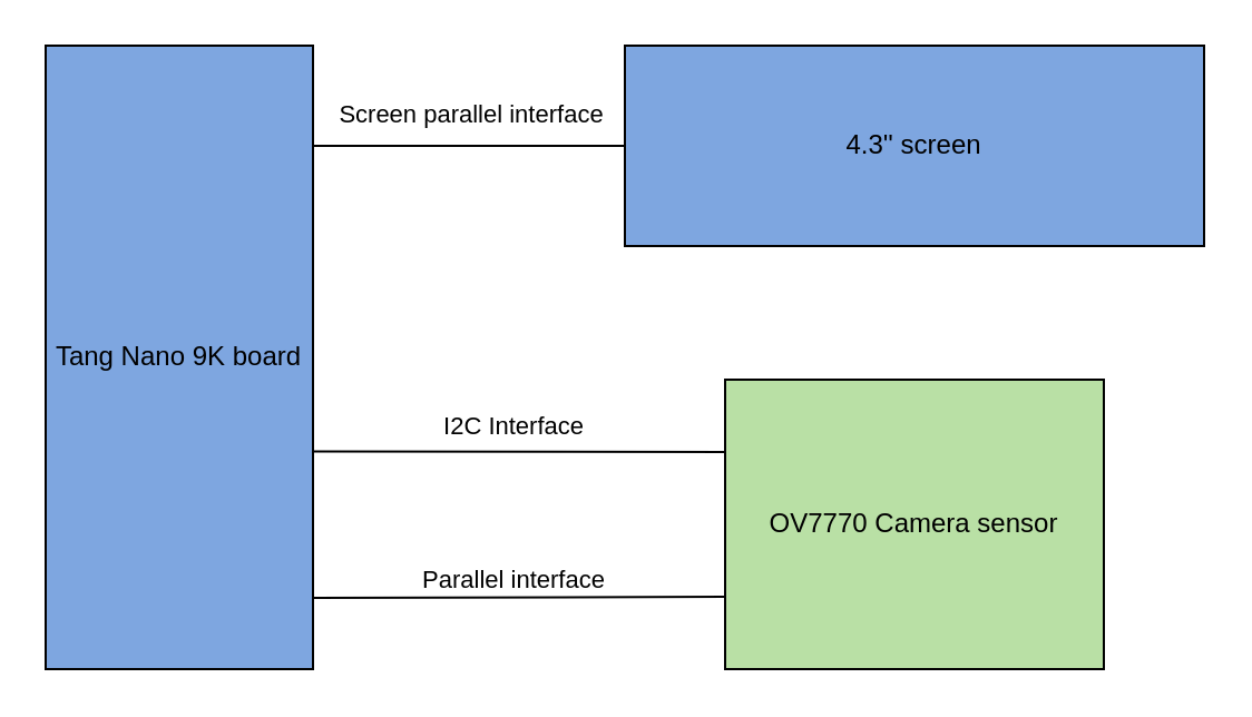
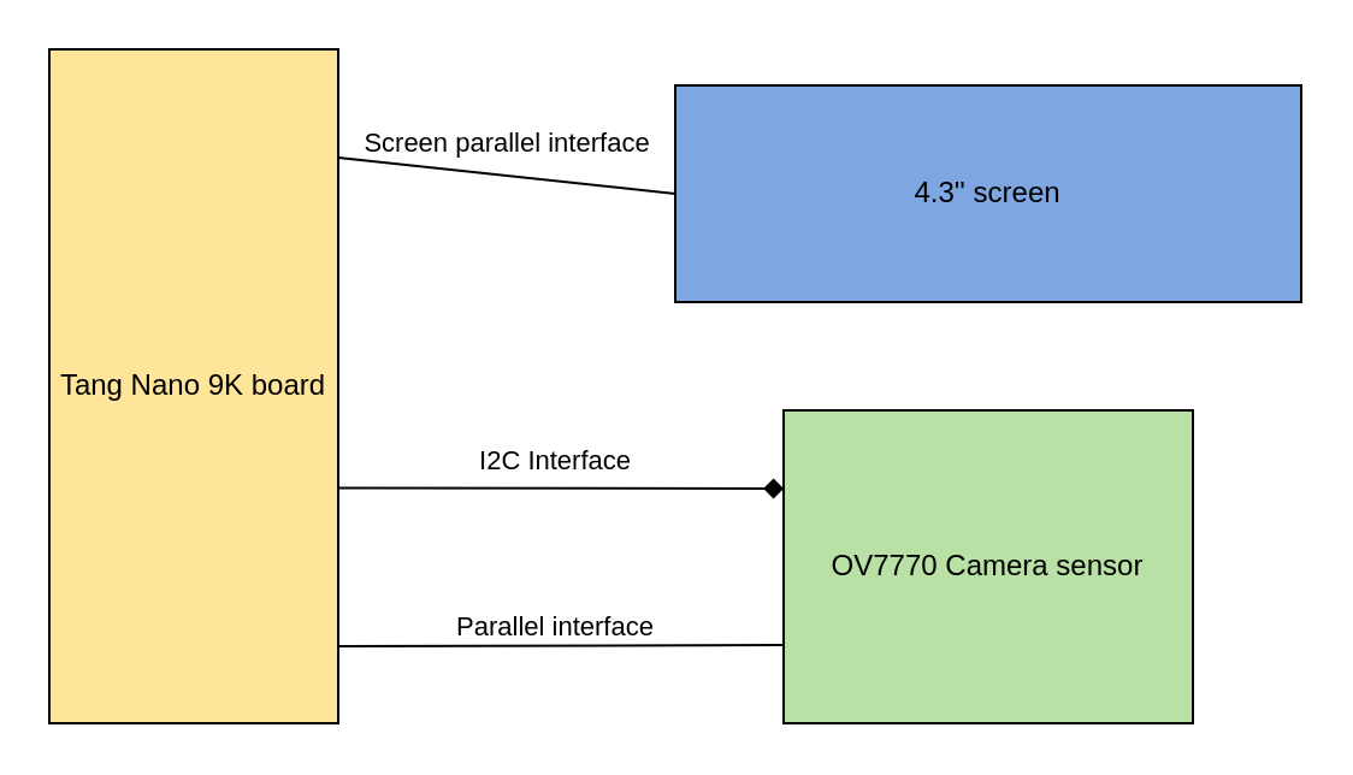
- <mxCell id="3" value="4.3'' screen" style="rounded=0;whiteSpace=wrap;html=1;fillColor=#7EA6E0;" vertex="1" parent="1"><mxGeometry x="280" y="20" width="260" height="90" as="geometry" /></mxCell>
+ <mxCell id="3" value="4.3'' screen" style="rounded=0;whiteSpace=wrap;html=1;fillColor=#7EA6E0;" vertex="1" parent="1"><mxGeometry x="280" y="35" width="260" height="90" as="geometry" /></mxCell>
- <mxCell id="2" value="Tang Nano 9K board" style="rounded=0;whiteSpace=wrap;html=1;fillColor=#7ea6e0;" vertex="1" parent="1"><mxGeometry x="20" y="20" width="120" height="280" as="geometry" /></mxCell>
+ <mxCell id="2" value="Tang Nano 9K board" style="rounded=0;whiteSpace=wrap;html=1;fillColor=#FFE599;" vertex="1" parent="1"><mxGeometry x="20" y="20" width="120" height="280" as="geometry" /></mxCell>
- <mxCell id="7" value="" style="endArrow=none;html=1;rounded=0;exitX=1;exitY=0.651;exitDx=0;exitDy=0;exitPerimeter=0;entryX=0;entryY=0.25;entryDx=0;entryDy=0;" edge="1" parent="1" source="2" target="4"><mxGeometry width="50" height="50" relative="1" as="geometry"><mxPoint x="240" y="230" as="sourcePoint" /><mxPoint x="290" y="180" as="targetPoint" /></mxGeometry></mxCell>
+ <mxCell id="7" value="" style="endArrow=diamond;html=1;rounded=0;exitX=1;exitY=0.651;exitDx=0;exitDy=0;exitPerimeter=0;entryX=0;entryY=0.25;entryDx=0;entryDy=0;" edge="1" parent="1" source="2" target="4"><mxGeometry width="50" height="50" relative="1" as="geometry"><mxPoint x="240" y="230" as="sourcePoint" /><mxPoint x="290" y="180" as="targetPoint" /></mxGeometry></mxCell>
